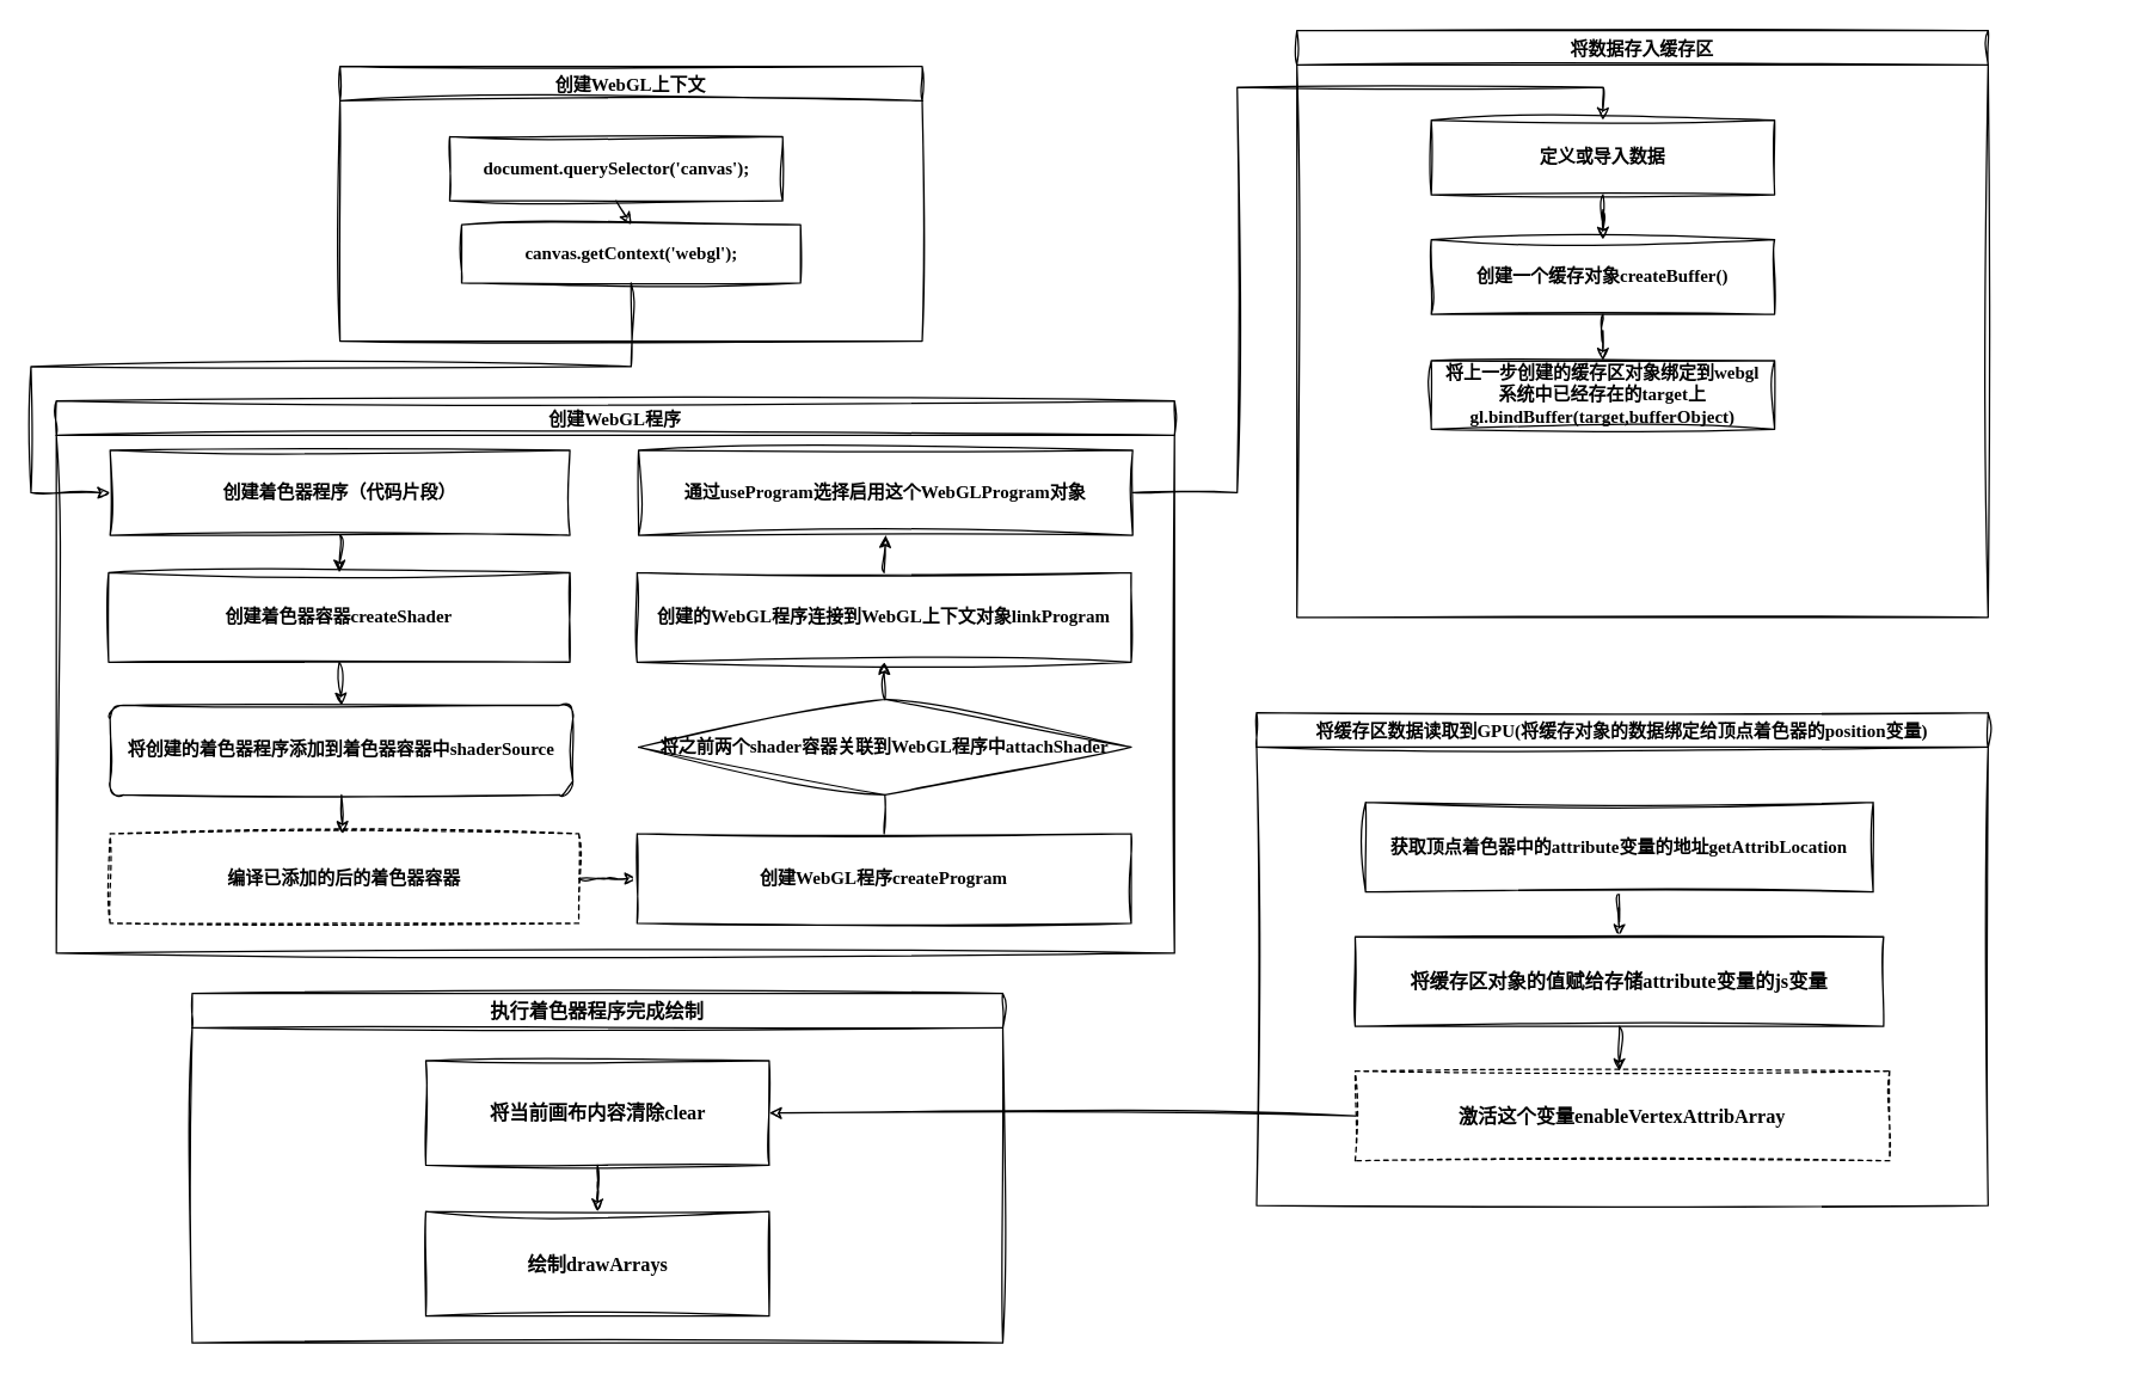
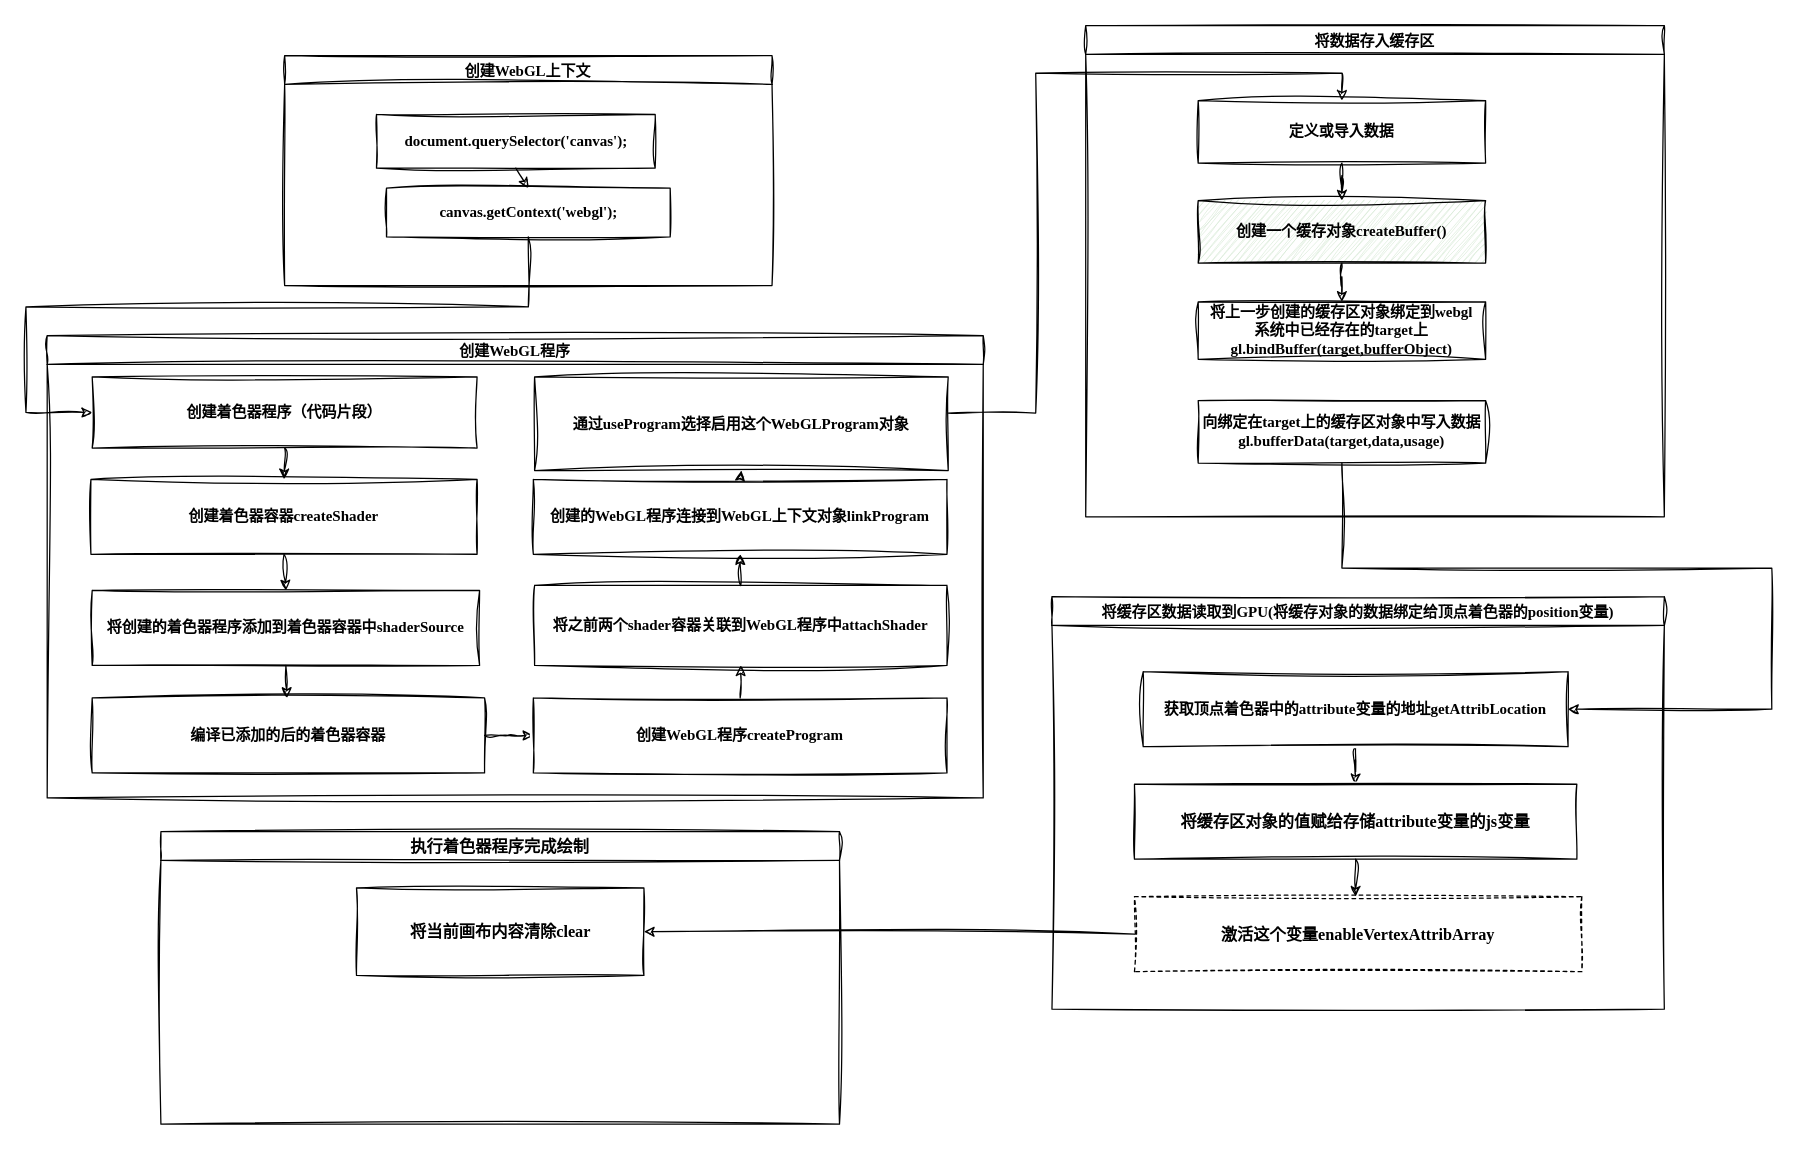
- <mxCell id="36" value="创建一个缓存对象createBuffer()" style="rounded=0;whiteSpace=wrap;html=1;labelBackgroundColor=none;sketch=1;curveFitting=1;jiggle=2;fontFamily=Comic Sans MS;fontStyle=1" parent="32" vertex="1"><mxGeometry x="90" y="140" width="230" height="50" as="geometry" /></mxCell>
+ <mxCell id="36" value="创建一个缓存对象createBuffer()" style="rounded=0;whiteSpace=wrap;html=1;labelBackgroundColor=none;sketch=1;curveFitting=1;jiggle=2;fontFamily=Comic Sans MS;fontStyle=1;fillColor=#d5e8d4;" parent="32" vertex="1"><mxGeometry x="90" y="140" width="230" height="50" as="geometry" /></mxCell>
- <mxCell id="13" value="通过useProgram选择启用这个WebGLProgram对象" style="rounded=0;whiteSpace=wrap;html=1;labelBackgroundColor=none;sketch=1;curveFitting=1;jiggle=2;fontFamily=Comic Sans MS;fontStyle=1" parent="2" vertex="1"><mxGeometry x="390" y="33" width="331" height="57" as="geometry" /></mxCell>
+ <mxCell id="13" value="通过useProgram选择启用这个WebGLProgram对象" style="rounded=0;whiteSpace=wrap;html=1;labelBackgroundColor=none;sketch=1;curveFitting=1;jiggle=2;fontFamily=Comic Sans MS;fontStyle=1" parent="2" vertex="1"><mxGeometry x="390" y="33" width="331" height="75" as="geometry" /></mxCell>
+ <mxCell id="38" value="向绑定在target上的缓存区对象中写入数据&lt;br&gt;gl.bufferData(target,data,usage)" style="rounded=0;whiteSpace=wrap;html=1;labelBackgroundColor=none;sketch=1;curveFitting=1;jiggle=2;fontFamily=Comic Sans MS;fontStyle=1" parent="32" vertex="1"><mxGeometry x="90" y="300" width="230" height="50" as="geometry" /></mxCell>
+ <mxCell id="40" style="edgeStyle=orthogonalEdgeStyle;orthogonalLoop=1;jettySize=auto;html=1;entryX=1;entryY=0.5;entryDx=0;entryDy=0;fontSize=13;labelBackgroundColor=none;fontColor=default;rounded=0;sketch=1;curveFitting=1;jiggle=2;fontFamily=Comic Sans MS;fontStyle=1" parent="1" source="38" target="24" edge="1"><mxGeometry relative="1" as="geometry"><Array as="points"><mxPoint x="1073" y="454" /><mxPoint x="1417" y="454" /><mxPoint x="1417" y="567" /></Array></mxGeometry></mxCell>
- <mxCell id="9" value="将之前两个shader容器关联到WebGL程序中attachShader" style="rhombus;whiteSpace=wrap;html=1;labelBackgroundColor=none;sketch=1;curveFitting=1;jiggle=2;fontFamily=Comic Sans MS;fontStyle=1;" parent="2" vertex="1"><mxGeometry x="390" y="200" width="330" height="64" as="geometry" /></mxCell>
+ <mxCell id="9" value="将之前两个shader容器关联到WebGL程序中attachShader" style="rounded=0;whiteSpace=wrap;html=1;labelBackgroundColor=none;sketch=1;curveFitting=1;jiggle=2;fontFamily=Comic Sans MS;fontStyle=1" parent="2" vertex="1"><mxGeometry x="390" y="200" width="330" height="64" as="geometry" /></mxCell>
- <mxCell id="5" value="将创建的着色器程序添加到着色器容器中&lt;span&gt;shaderSource&lt;/span&gt;" style="whiteSpace=wrap;html=1;labelBackgroundColor=none;sketch=1;curveFitting=1;jiggle=2;fontFamily=Comic Sans MS;fontStyle=1;rounded=1;" parent="2" vertex="1"><mxGeometry x="36" y="204" width="310" height="60" as="geometry" /></mxCell>
+ <mxCell id="5" value="将创建的着色器程序添加到着色器容器中&lt;span&gt;shaderSource&lt;/span&gt;" style="rounded=0;whiteSpace=wrap;html=1;labelBackgroundColor=none;sketch=1;curveFitting=1;jiggle=2;fontFamily=Comic Sans MS;fontStyle=1" parent="2" vertex="1"><mxGeometry x="36" y="204" width="310" height="60" as="geometry" /></mxCell>
- <mxCell id="14" value="" style="endArrow=none;html=1;exitX=0.5;exitY=0;exitDx=0;exitDy=0;entryX=0.5;entryY=1;entryDx=0;entryDy=0;rounded=0;labelBackgroundColor=none;fontColor=default;sketch=1;curveFitting=1;jiggle=2;fontFamily=Comic Sans MS;fontStyle=1;" parent="2" source="8" target="9" edge="1"><mxGeometry width="50" height="50" relative="1" as="geometry"><mxPoint x="529" y="150" as="sourcePoint" /><mxPoint x="579" y="100" as="targetPoint" /></mxGeometry></mxCell>
+ <mxCell id="14" value="" style="endArrow=classic;html=1;exitX=0.5;exitY=0;exitDx=0;exitDy=0;entryX=0.5;entryY=1;entryDx=0;entryDy=0;rounded=0;labelBackgroundColor=none;fontColor=default;sketch=1;curveFitting=1;jiggle=2;fontFamily=Comic Sans MS;fontStyle=1" parent="2" source="8" target="9" edge="1"><mxGeometry width="50" height="50" relative="1" as="geometry"><mxPoint x="529" y="150" as="sourcePoint" /><mxPoint x="579" y="100" as="targetPoint" /></mxGeometry></mxCell>
- <mxCell id="7" value="编译已添加的后的着色器容器" style="rounded=0;whiteSpace=wrap;html=1;labelBackgroundColor=none;sketch=1;curveFitting=1;jiggle=2;fontFamily=Comic Sans MS;fontStyle=1;dashed=1;" parent="2" vertex="1"><mxGeometry x="36" y="290" width="314" height="60" as="geometry" /></mxCell>
+ <mxCell id="7" value="编译已添加的后的着色器容器" style="rounded=0;whiteSpace=wrap;html=1;labelBackgroundColor=none;sketch=1;curveFitting=1;jiggle=2;fontFamily=Comic Sans MS;fontStyle=1" parent="2" vertex="1"><mxGeometry x="36" y="290" width="314" height="60" as="geometry" /></mxCell>
- <mxCell id="29" value="" style="edgeStyle=orthogonalEdgeStyle;orthogonalLoop=1;jettySize=auto;html=1;fontSize=13;labelBackgroundColor=none;fontColor=default;rounded=0;sketch=1;curveFitting=1;jiggle=2;fontFamily=Comic Sans MS;fontStyle=1" parent="28" source="30" target="31" edge="1"><mxGeometry relative="1" as="geometry" /></mxCell>
- <mxCell id="31" value="绘制drawArrays" style="whiteSpace=wrap;html=1;fontSize=13;rounded=0;labelBackgroundColor=none;sketch=1;curveFitting=1;jiggle=2;fontFamily=Comic Sans MS;fontStyle=1" parent="28" vertex="1"><mxGeometry x="156.5" y="146" width="230" height="70" as="geometry" /></mxCell>
